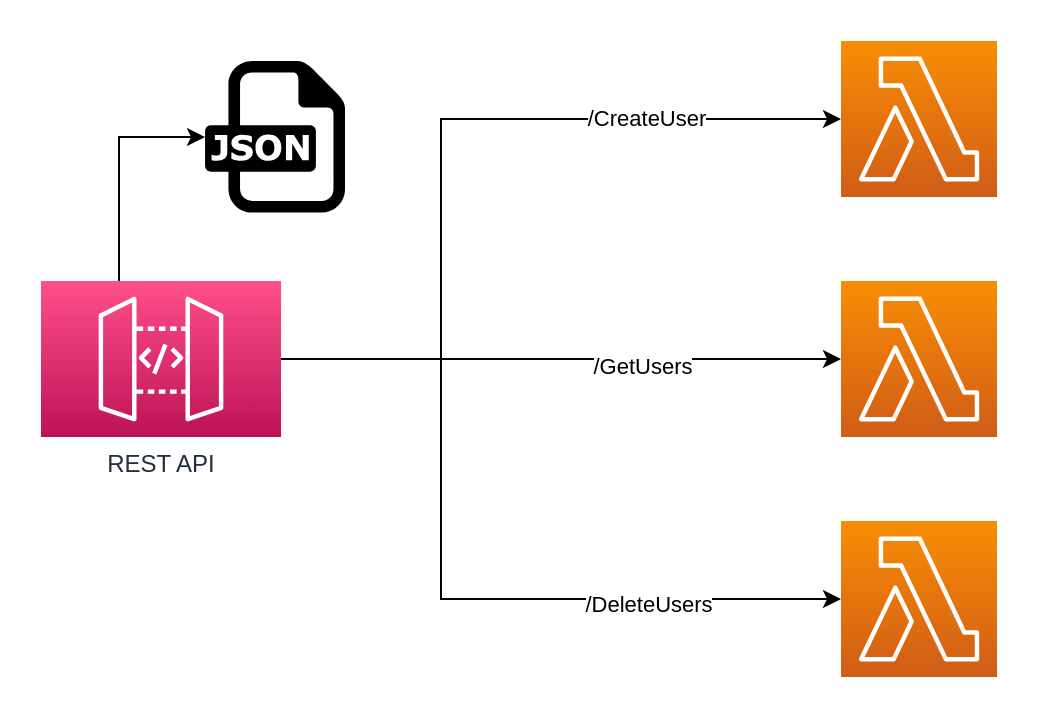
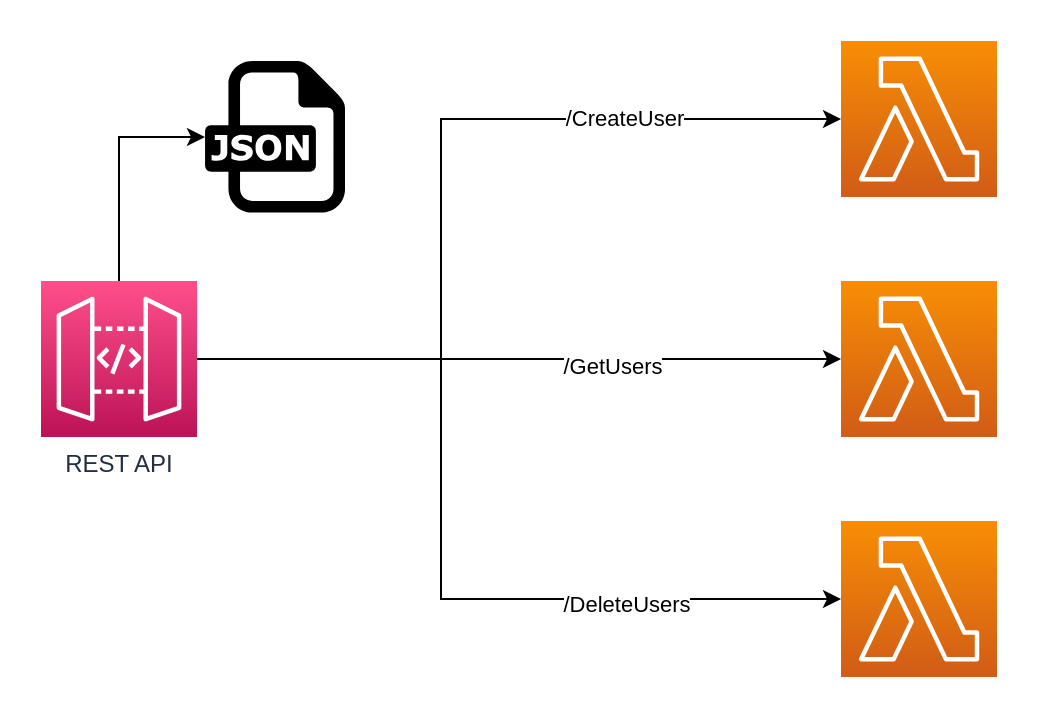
- <mxCell id="9" value="REST API" style="sketch=0;points=[[0,0,0],[0.25,0,0],[0.5,0,0],[0.75,0,0],[1,0,0],[0,1,0],[0.25,1,0],[0.5,1,0],[0.75,1,0],[1,1,0],[0,0.25,0],[0,0.5,0],[0,0.75,0],[1,0.25,0],[1,0.5,0],[1,0.75,0]];outlineConnect=0;fontColor=#232F3E;gradientColor=#FF4F8B;gradientDirection=north;fillColor=#BC1356;strokeColor=#ffffff;dashed=0;verticalLabelPosition=bottom;verticalAlign=top;align=center;html=1;fontSize=12;fontStyle=0;aspect=fixed;shape=mxgraph.aws4.resourceIcon;resIcon=mxgraph.aws4.api_gateway;" vertex="1" parent="1"><mxGeometry x="20" y="140" width="120" height="78" as="geometry" /></mxCell>
+ <mxCell id="9" value="REST API" style="sketch=0;points=[[0,0,0],[0.25,0,0],[0.5,0,0],[0.75,0,0],[1,0,0],[0,1,0],[0.25,1,0],[0.5,1,0],[0.75,1,0],[1,1,0],[0,0.25,0],[0,0.5,0],[0,0.75,0],[1,0.25,0],[1,0.5,0],[1,0.75,0]];outlineConnect=0;fontColor=#232F3E;gradientColor=#FF4F8B;gradientDirection=north;fillColor=#BC1356;strokeColor=#ffffff;dashed=0;verticalLabelPosition=bottom;verticalAlign=top;align=center;html=1;fontSize=12;fontStyle=0;aspect=fixed;shape=mxgraph.aws4.resourceIcon;resIcon=mxgraph.aws4.api_gateway;" vertex="1" parent="1"><mxGeometry x="20" y="140" width="78" height="78" as="geometry" /></mxCell>
